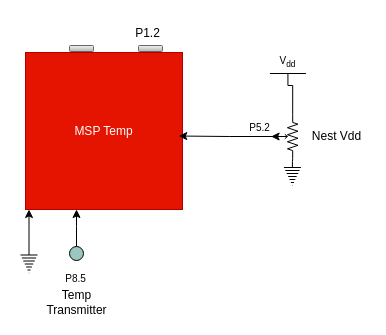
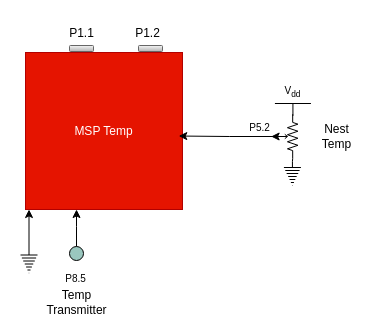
+ <mxCell id="4" value="P1.1" style="text;html=1;align=center;verticalAlign=middle;resizable=0;points=[];autosize=1;strokeColor=none;fillColor=none;" parent="1" vertex="1"><mxGeometry x="57" y="21" width="48" height="24" as="geometry" /></mxCell>
- <mxCell id="16" value="&lt;font style=&quot;font-size: 10px;&quot;&gt;V&lt;sub&gt;dd&lt;/sub&gt;&lt;/font&gt;" style="verticalLabelPosition=top;verticalAlign=bottom;shape=mxgraph.electrical.signal_sources.vdd;shadow=0;dashed=0;align=center;strokeWidth=1;fontSize=24;html=1;flipV=1;" parent="1" vertex="1"><mxGeometry x="269.43" y="73" width="36" height="12" as="geometry" /></mxCell>
+ <mxCell id="16" value="&lt;font style=&quot;font-size: 10px;&quot;&gt;V&lt;sub&gt;dd&lt;/sub&gt;&lt;/font&gt;" style="verticalLabelPosition=top;verticalAlign=bottom;shape=mxgraph.electrical.signal_sources.vdd;shadow=0;dashed=0;align=center;strokeWidth=1;fontSize=24;html=1;flipV=1;" parent="1" vertex="1"><mxGeometry x="274.43" y="103" width="36" height="12" as="geometry" /></mxCell>
- <mxCell id="20" value="Nest Vdd" style="text;html=1;strokeColor=none;fillColor=none;align=center;verticalAlign=middle;whiteSpace=wrap;rounded=0;" parent="1" vertex="1"><mxGeometry x="308.93" y="121" width="54.5" height="30" as="geometry" /></mxCell>
+ <mxCell id="20" value="Nest Temp" style="text;html=1;strokeColor=none;fillColor=none;align=center;verticalAlign=middle;whiteSpace=wrap;rounded=0;" parent="1" vertex="1"><mxGeometry x="308.93" y="121" width="54.5" height="30" as="geometry" /></mxCell>
